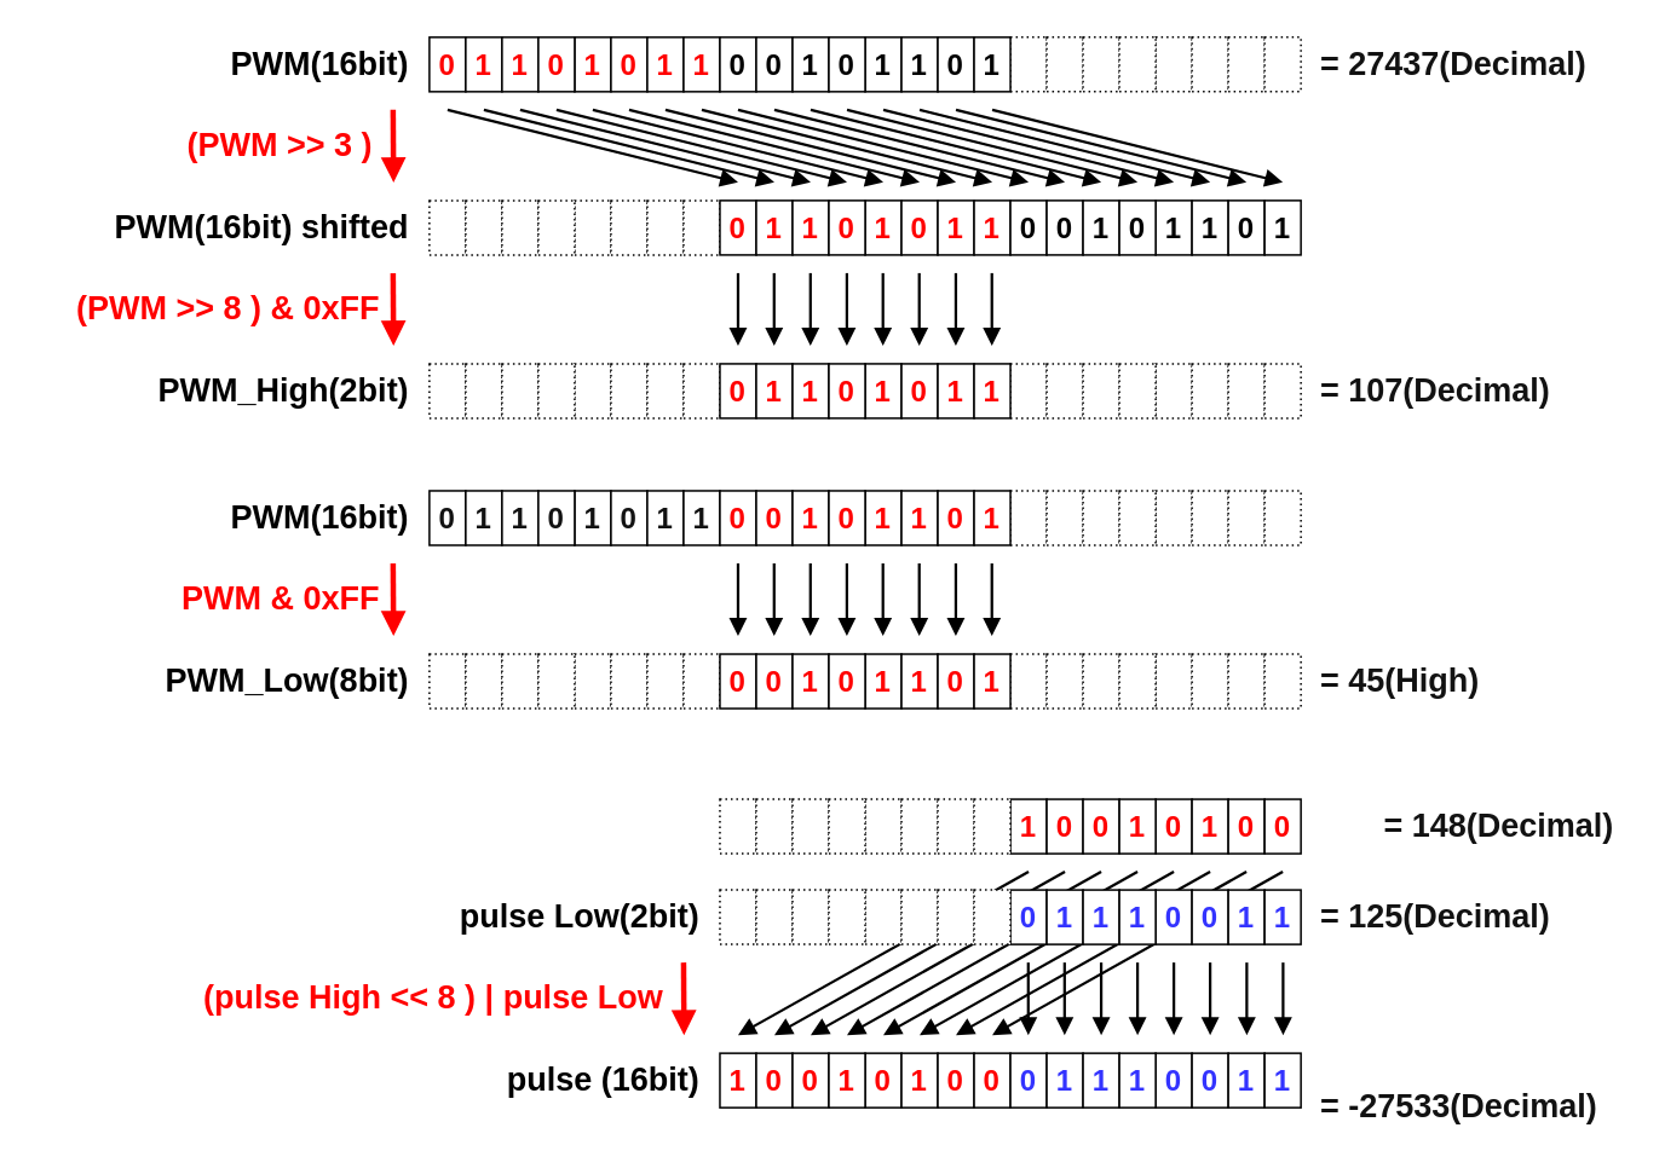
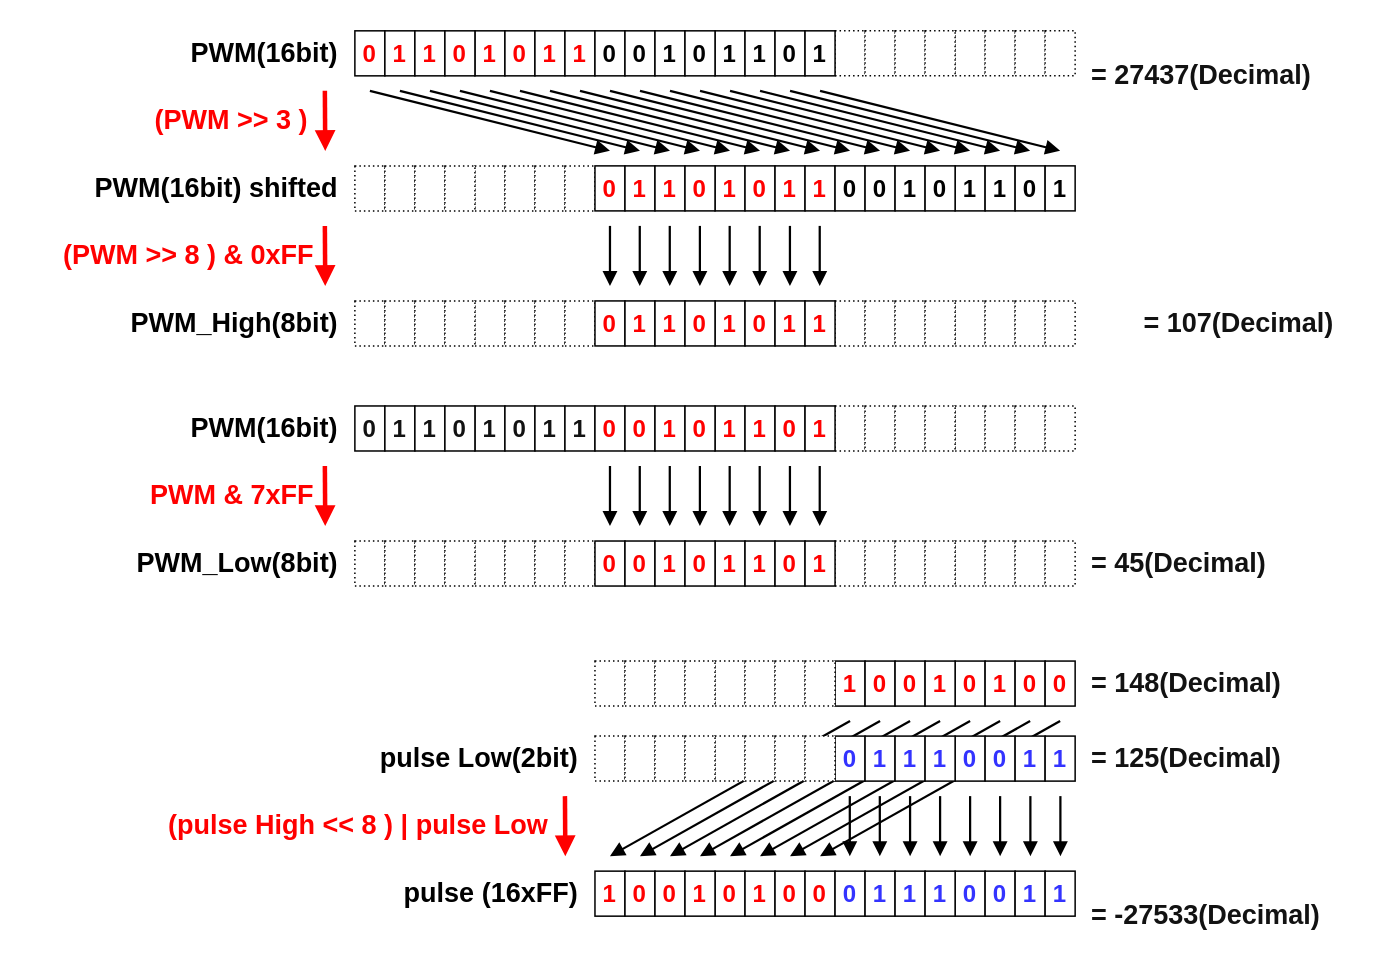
- <mxCell id="109" value="&lt;b&gt;&lt;font color=&quot;#121212&quot;&gt;= 27437(Decimal)&lt;/font&gt;&lt;/b&gt;" style="text;html=1;align=left;verticalAlign=middle;resizable=0;points=[];autosize=1;strokeColor=none;fillColor=none;fontSize=18;container=1;fontColor=#FF0000;" parent="1" vertex="1"><mxGeometry x="725" y="20" width="160" height="30" as="geometry" /></mxCell>
+ <mxCell id="109" value="&lt;b&gt;&lt;font color=&quot;#121212&quot;&gt;= 27437(Decimal)&lt;/font&gt;&lt;/b&gt;" style="text;html=1;align=left;verticalAlign=middle;resizable=0;points=[];autosize=1;strokeColor=none;fillColor=none;fontSize=18;container=1;fontColor=#FF0000;" parent="1" vertex="1"><mxGeometry x="725" y="35" width="160" height="30" as="geometry" /></mxCell>
- <mxCell id="11" value="&lt;b&gt;PWM_High(2bit)&lt;/b&gt;" style="text;html=1;align=right;verticalAlign=middle;resizable=0;points=[];autosize=1;strokeColor=none;fillColor=none;fontSize=18;" parent="1" vertex="1"><mxGeometry x="76" y="200" width="150" height="30" as="geometry" /></mxCell>
+ <mxCell id="11" value="&lt;b&gt;PWM_High(8bit)&lt;/b&gt;" style="text;html=1;align=right;verticalAlign=middle;resizable=0;points=[];autosize=1;strokeColor=none;fillColor=none;fontSize=18;" parent="1" vertex="1"><mxGeometry x="76" y="200" width="150" height="30" as="geometry" /></mxCell>
- <mxCell id="110" value="&lt;b&gt;&lt;font color=&quot;#121212&quot;&gt;= 107(Decimal)&lt;/font&gt;&lt;/b&gt;" style="text;html=1;align=left;verticalAlign=middle;resizable=0;points=[];autosize=1;strokeColor=none;fillColor=none;fontSize=18;container=1;fontColor=#FF0000;" parent="1" vertex="1"><mxGeometry x="725" y="200" width="140" height="30" as="geometry" /></mxCell>
+ <mxCell id="110" value="&lt;b&gt;&lt;font color=&quot;#121212&quot;&gt;= 107(Decimal)&lt;/font&gt;&lt;/b&gt;" style="text;html=1;align=left;verticalAlign=middle;resizable=0;points=[];autosize=1;strokeColor=none;fillColor=none;fontSize=18;container=1;fontColor=#FF0000;" parent="1" vertex="1"><mxGeometry x="760" y="200" width="140" height="30" as="geometry" /></mxCell>
- <mxCell id="75" value="&lt;b&gt;&amp;nbsp;PWM &amp;amp; 0xFF&lt;/b&gt;" style="text;html=1;align=right;verticalAlign=middle;resizable=0;points=[];autosize=1;strokeColor=none;fillColor=none;fontSize=18;container=1;fontColor=#FF0000;" parent="1" vertex="1"><mxGeometry x="80" y="315" width="130" height="30" as="geometry" /></mxCell>
+ <mxCell id="75" value="&lt;b&gt;&amp;nbsp;PWM &amp;amp; 7xFF&lt;/b&gt;" style="text;html=1;align=right;verticalAlign=middle;resizable=0;points=[];autosize=1;strokeColor=none;fillColor=none;fontSize=18;container=1;fontColor=#FF0000;" parent="1" vertex="1"><mxGeometry x="80" y="315" width="130" height="30" as="geometry" /></mxCell>
- <mxCell id="111" value="&lt;b&gt;&lt;font color=&quot;#121212&quot;&gt;= 45(High)&lt;/font&gt;&lt;/b&gt;" style="text;html=1;align=left;verticalAlign=middle;resizable=0;points=[];autosize=1;strokeColor=none;fillColor=none;fontSize=18;container=1;fontColor=#FF0000;" parent="1" vertex="1"><mxGeometry x="725" y="360" width="130" height="30" as="geometry" /></mxCell>
+ <mxCell id="111" value="&lt;b&gt;&lt;font color=&quot;#121212&quot;&gt;= 45(Decimal)&lt;/font&gt;&lt;/b&gt;" style="text;html=1;align=left;verticalAlign=middle;resizable=0;points=[];autosize=1;strokeColor=none;fillColor=none;fontSize=18;container=1;fontColor=#FF0000;" parent="1" vertex="1"><mxGeometry x="725" y="360" width="130" height="30" as="geometry" /></mxCell>
- <mxCell id="156" value="&lt;b&gt;&lt;font color=&quot;#121212&quot;&gt;= 148(Decimal)&lt;/font&gt;&lt;/b&gt;" style="text;html=1;align=left;verticalAlign=middle;resizable=0;points=[];autosize=1;strokeColor=none;fillColor=none;fontSize=18;container=1;fontColor=#FF0000;" parent="1" vertex="1"><mxGeometry x="760" y="440" width="140" height="30" as="geometry" /></mxCell>
+ <mxCell id="156" value="&lt;b&gt;&lt;font color=&quot;#121212&quot;&gt;= 148(Decimal)&lt;/font&gt;&lt;/b&gt;" style="text;html=1;align=left;verticalAlign=middle;resizable=0;points=[];autosize=1;strokeColor=none;fillColor=none;fontSize=18;container=1;fontColor=#FF0000;" parent="1" vertex="1"><mxGeometry x="725" y="440" width="140" height="30" as="geometry" /></mxCell>
- <mxCell id="153" value="&lt;b&gt;pulse (16bit)&lt;/b&gt;" style="text;html=1;align=right;verticalAlign=middle;resizable=0;points=[];autosize=1;strokeColor=none;fillColor=none;fontSize=18;container=1;" parent="1" vertex="1"><mxGeometry x="266" y="580" width="120" height="30" as="geometry" /></mxCell>
+ <mxCell id="153" value="&lt;b&gt;pulse (16xFF)&lt;/b&gt;" style="text;html=1;align=right;verticalAlign=middle;resizable=0;points=[];autosize=1;strokeColor=none;fillColor=none;fontSize=18;container=1;" parent="1" vertex="1"><mxGeometry x="266" y="580" width="120" height="30" as="geometry" /></mxCell>
